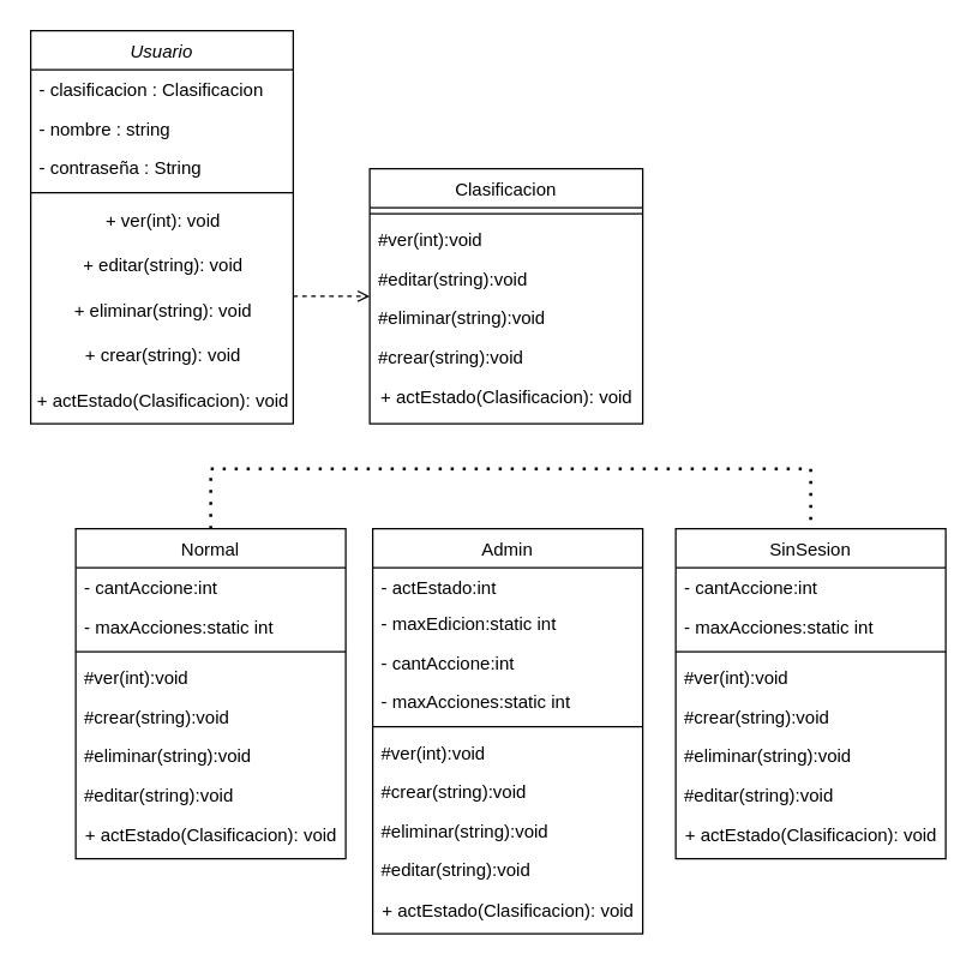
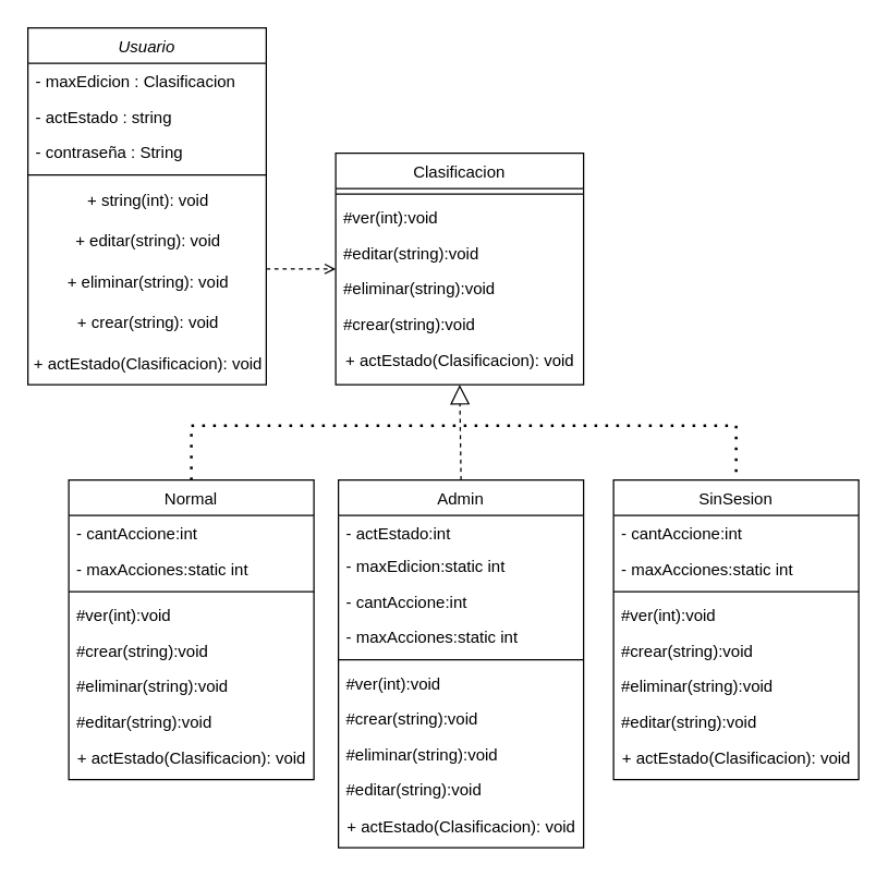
- <mxCell id="3" value="- clasificacion : Clasificacion&#10;" style="text;align=left;verticalAlign=top;spacingLeft=4;spacingRight=4;overflow=hidden;rotatable=0;points=[[0,0.5],[1,0.5]];portConstraint=eastwest;" parent="2" vertex="1"><mxGeometry y="26" width="175" height="26" as="geometry" /></mxCell>
+ <mxCell id="3" value="- maxEdicion : Clasificacion&#10;" style="text;align=left;verticalAlign=top;spacingLeft=4;spacingRight=4;overflow=hidden;rotatable=0;points=[[0,0.5],[1,0.5]];portConstraint=eastwest;" parent="2" vertex="1"><mxGeometry y="26" width="175" height="26" as="geometry" /></mxCell>
- <mxCell id="4" value="- nombre : string" style="text;align=left;verticalAlign=top;spacingLeft=4;spacingRight=4;overflow=hidden;rotatable=0;points=[[0,0.5],[1,0.5]];portConstraint=eastwest;rounded=0;shadow=0;html=0;" parent="2" vertex="1"><mxGeometry y="52" width="175" height="26" as="geometry" /></mxCell>
+ <mxCell id="4" value="- actEstado : string" style="text;align=left;verticalAlign=top;spacingLeft=4;spacingRight=4;overflow=hidden;rotatable=0;points=[[0,0.5],[1,0.5]];portConstraint=eastwest;rounded=0;shadow=0;html=0;" parent="2" vertex="1"><mxGeometry y="52" width="175" height="26" as="geometry" /></mxCell>
- <mxCell id="7" value="+ ver(int): void" style="text;html=1;align=center;verticalAlign=middle;resizable=0;points=[];autosize=1;strokeColor=none;fillColor=none;" vertex="1" parent="2"><mxGeometry y="112" width="175" height="30" as="geometry" /></mxCell>
+ <mxCell id="7" value="+ string(int): void" style="text;html=1;align=center;verticalAlign=middle;resizable=0;points=[];autosize=1;strokeColor=none;fillColor=none;" vertex="1" parent="2"><mxGeometry y="112" width="175" height="30" as="geometry" /></mxCell>
+ <mxCell id="50" value="" style="endArrow=block;dashed=1;endFill=0;endSize=12;html=1;rounded=0;exitX=0.5;exitY=0;exitDx=0;exitDy=0;entryX=0.5;entryY=1;entryDx=0;entryDy=0;" edge="1" parent="1" source="29" target="21"><mxGeometry width="160" relative="1" as="geometry"><mxPoint x="310" y="322" as="sourcePoint" /><mxPoint x="470" y="322" as="targetPoint" /></mxGeometry></mxCell>
